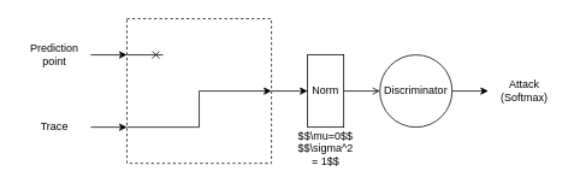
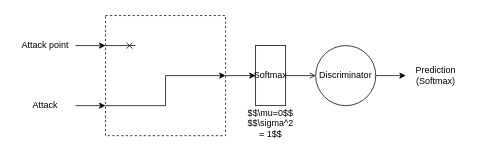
- <mxCell id="16" value="Prediction point" style="text;html=1;strokeColor=none;fillColor=none;align=center;verticalAlign=middle;whiteSpace=wrap;rounded=0;dashed=1;" vertex="1" parent="1"><mxGeometry x="20" y="40" width="80" height="40" as="geometry" /></mxCell>
+ <mxCell id="16" value="Attack point" style="text;html=1;strokeColor=none;fillColor=none;align=center;verticalAlign=middle;whiteSpace=wrap;rounded=0;dashed=1;" vertex="1" parent="1"><mxGeometry x="20" y="40" width="80" height="40" as="geometry" /></mxCell>
- <mxCell id="3" value="Norm" style="rounded=0;whiteSpace=wrap;html=1;" vertex="1" parent="1"><mxGeometry x="340" y="60" width="40" height="80" as="geometry" /></mxCell>
+ <mxCell id="3" value="Softmax" style="rounded=0;whiteSpace=wrap;html=1;" vertex="1" parent="1"><mxGeometry x="340" y="60" width="40" height="80" as="geometry" /></mxCell>
- <mxCell id="8" value="Attack (Softmax)" style="text;html=1;strokeColor=none;fillColor=none;align=center;verticalAlign=middle;whiteSpace=wrap;rounded=0;" vertex="1" parent="1"><mxGeometry x="540" y="80" width="80" height="40" as="geometry" /></mxCell>
+ <mxCell id="8" value="Prediction (Softmax)" style="text;html=1;strokeColor=none;fillColor=none;align=center;verticalAlign=middle;whiteSpace=wrap;rounded=0;" vertex="1" parent="1"><mxGeometry x="540" y="80" width="80" height="40" as="geometry" /></mxCell>
- <mxCell id="15" value="Trace" style="text;html=1;strokeColor=none;fillColor=none;align=center;verticalAlign=middle;whiteSpace=wrap;rounded=0;dashed=1;" vertex="1" parent="1"><mxGeometry x="20" y="120" width="80" height="40" as="geometry" /></mxCell>
+ <mxCell id="15" value="Attack" style="text;html=1;strokeColor=none;fillColor=none;align=center;verticalAlign=middle;whiteSpace=wrap;rounded=0;dashed=1;" vertex="1" parent="1"><mxGeometry x="20" y="120" width="80" height="40" as="geometry" /></mxCell>
